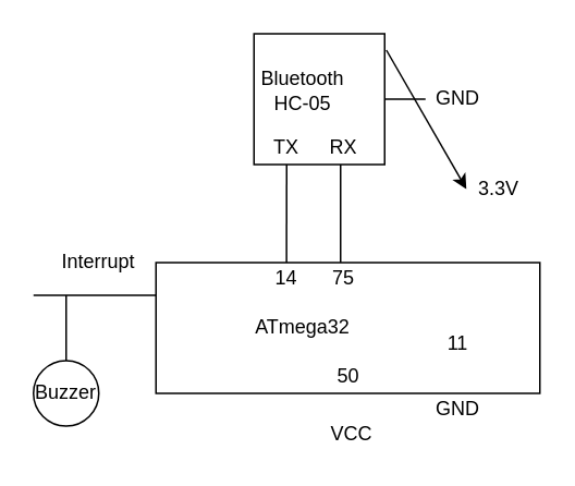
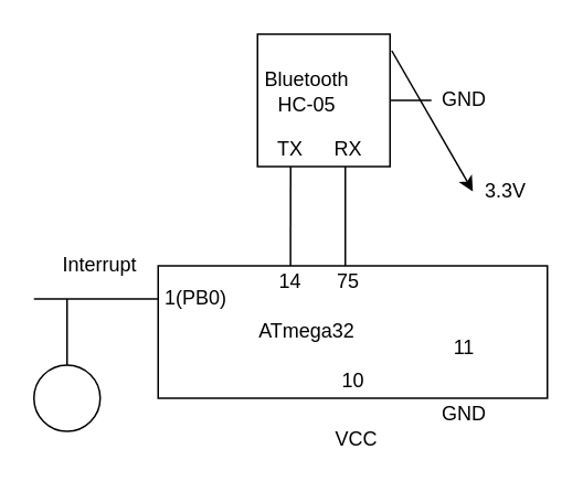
+ <mxCell id="22" value="1(PB0)" style="text;html=1;strokeColor=none;fillColor=none;align=center;verticalAlign=middle;whiteSpace=wrap;rounded=0;" parent="1" vertex="1"><mxGeometry x="97.5" y="170" width="40" height="20" as="geometry" /></mxCell>
- <mxCell id="13" value="50" style="text;html=1;strokeColor=none;fillColor=none;align=center;verticalAlign=middle;whiteSpace=wrap;rounded=0;" parent="1" vertex="1"><mxGeometry x="192.5" y="220" width="40" height="20" as="geometry" /></mxCell>
+ <mxCell id="13" value="10" style="text;html=1;strokeColor=none;fillColor=none;align=center;verticalAlign=middle;whiteSpace=wrap;rounded=0;" parent="1" vertex="1"><mxGeometry x="192.5" y="220" width="40" height="20" as="geometry" /></mxCell>
- <mxCell id="25" value="Buzzer" style="text;html=1;strokeColor=none;fillColor=none;align=center;verticalAlign=middle;whiteSpace=wrap;rounded=0;" parent="1" vertex="1"><mxGeometry x="20" y="230" width="40" height="20" as="geometry" /></mxCell>
